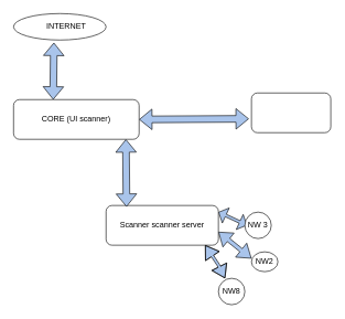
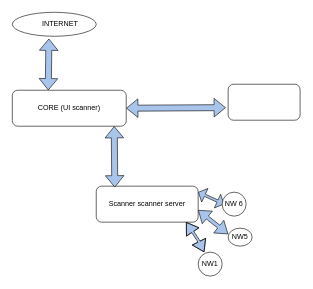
- <mxCell id="19" value="NW 3" style="text;html=1;strokeColor=none;fillColor=none;align=center;verticalAlign=middle;whiteSpace=wrap;rounded=0;" vertex="1" parent="1"><mxGeometry x="370" y="330" width="40" height="20" as="geometry" /></mxCell>
+ <mxCell id="19" value="NW 6" style="text;html=1;strokeColor=none;fillColor=none;align=center;verticalAlign=middle;whiteSpace=wrap;rounded=0;" vertex="1" parent="1"><mxGeometry x="370" y="330" width="40" height="20" as="geometry" /></mxCell>
- <mxCell id="18" value="NW2" style="text;html=1;strokeColor=none;fillColor=none;align=center;verticalAlign=middle;whiteSpace=wrap;rounded=0;" vertex="1" parent="1"><mxGeometry x="380" y="385" width="40" height="20" as="geometry" /></mxCell>
+ <mxCell id="18" value="NW5" style="text;html=1;strokeColor=none;fillColor=none;align=center;verticalAlign=middle;whiteSpace=wrap;rounded=0;" vertex="1" parent="1"><mxGeometry x="380" y="385" width="40" height="20" as="geometry" /></mxCell>
- <mxCell id="17" value="NW8" style="text;html=1;strokeColor=none;fillColor=none;align=center;verticalAlign=middle;whiteSpace=wrap;rounded=0;" vertex="1" parent="1"><mxGeometry x="330" y="430" width="40" height="20" as="geometry" /></mxCell>
+ <mxCell id="17" value="NW1" style="text;html=1;strokeColor=none;fillColor=none;align=center;verticalAlign=middle;whiteSpace=wrap;rounded=0;" vertex="1" parent="1"><mxGeometry x="330" y="430" width="40" height="20" as="geometry" /></mxCell>
